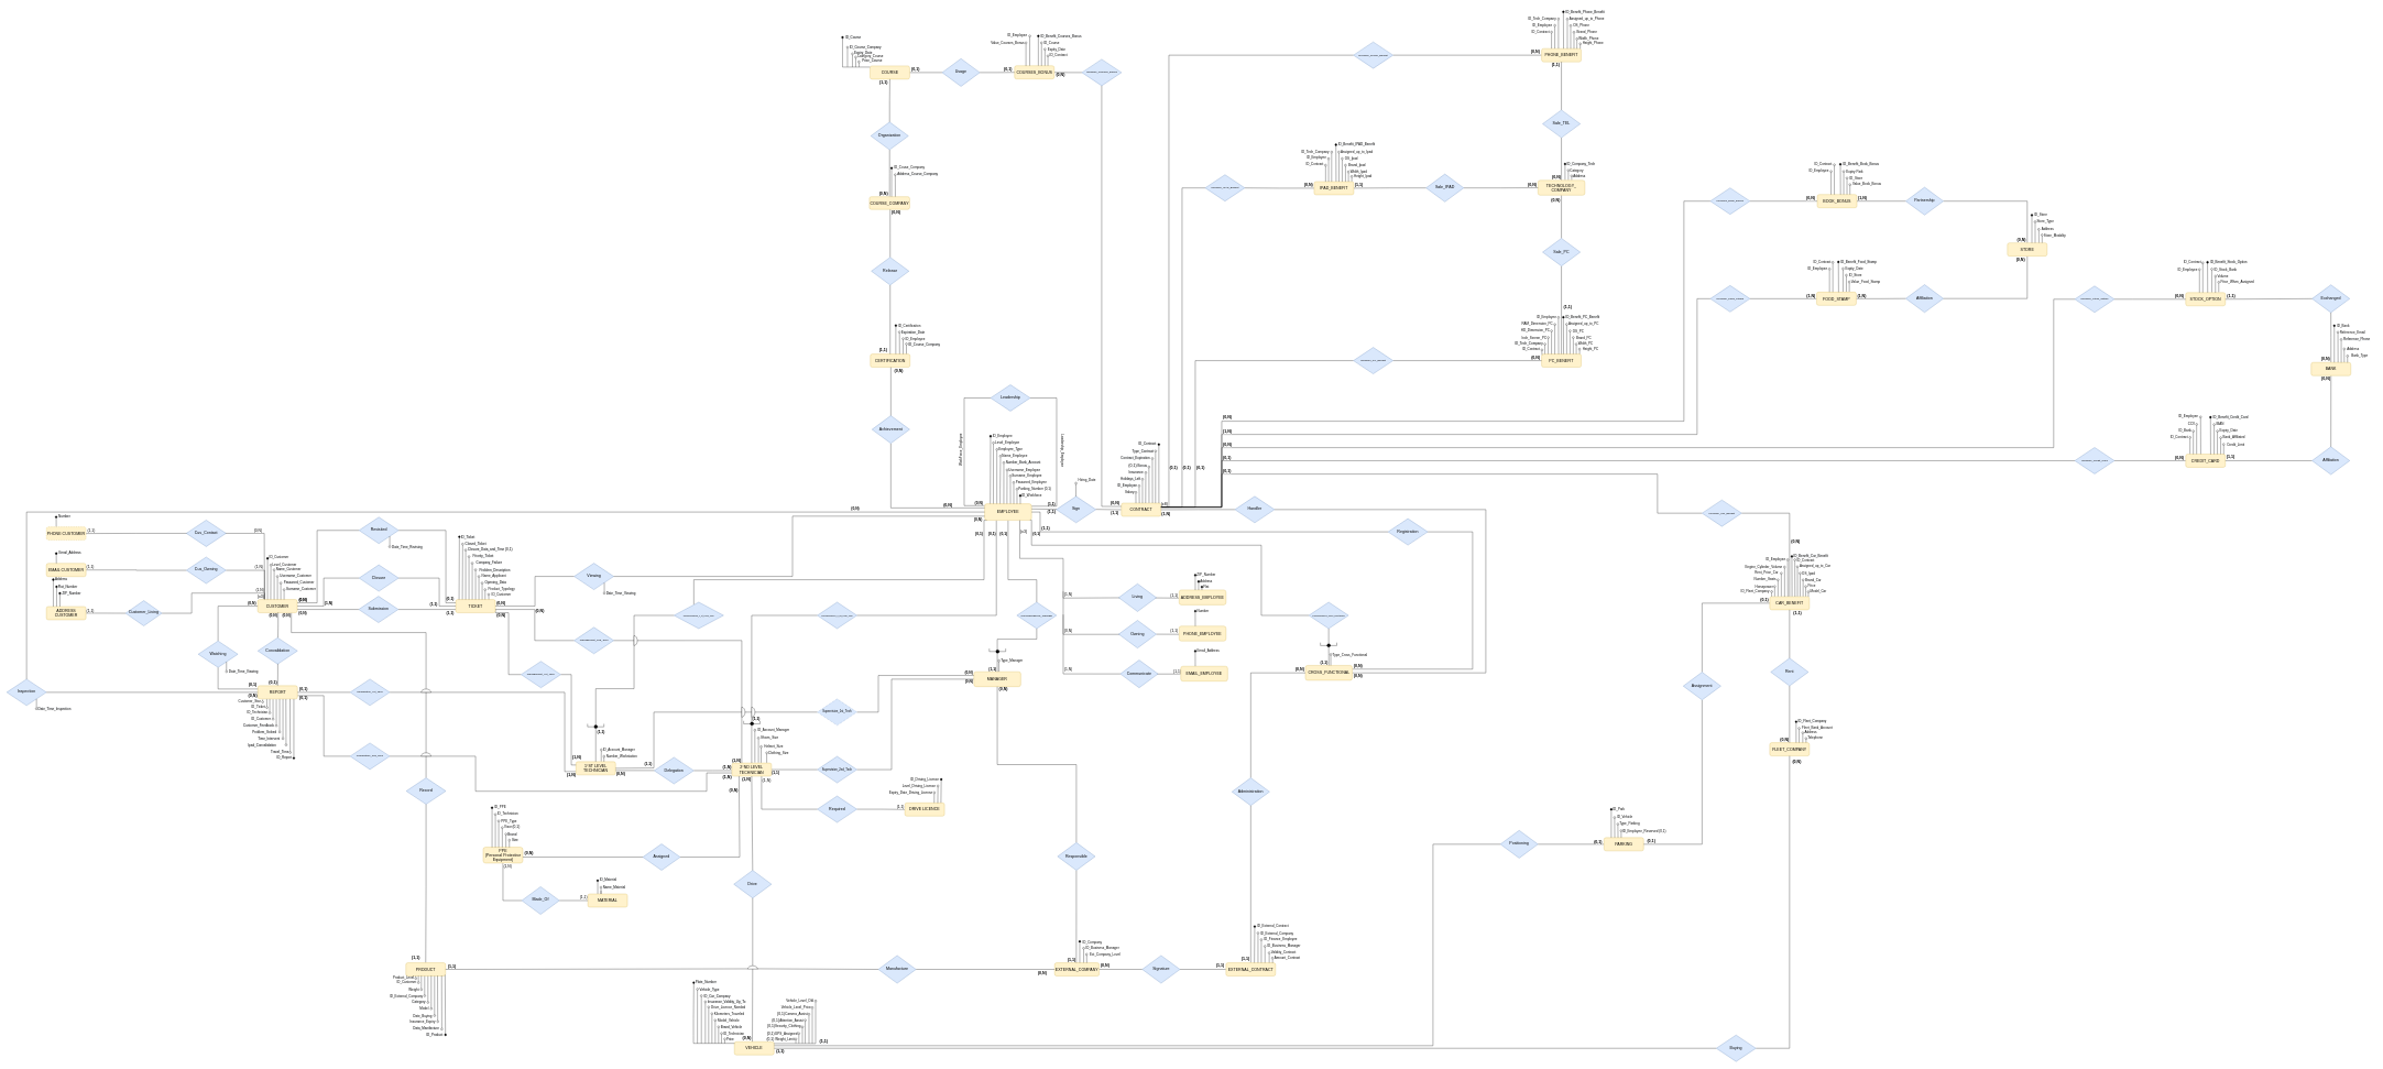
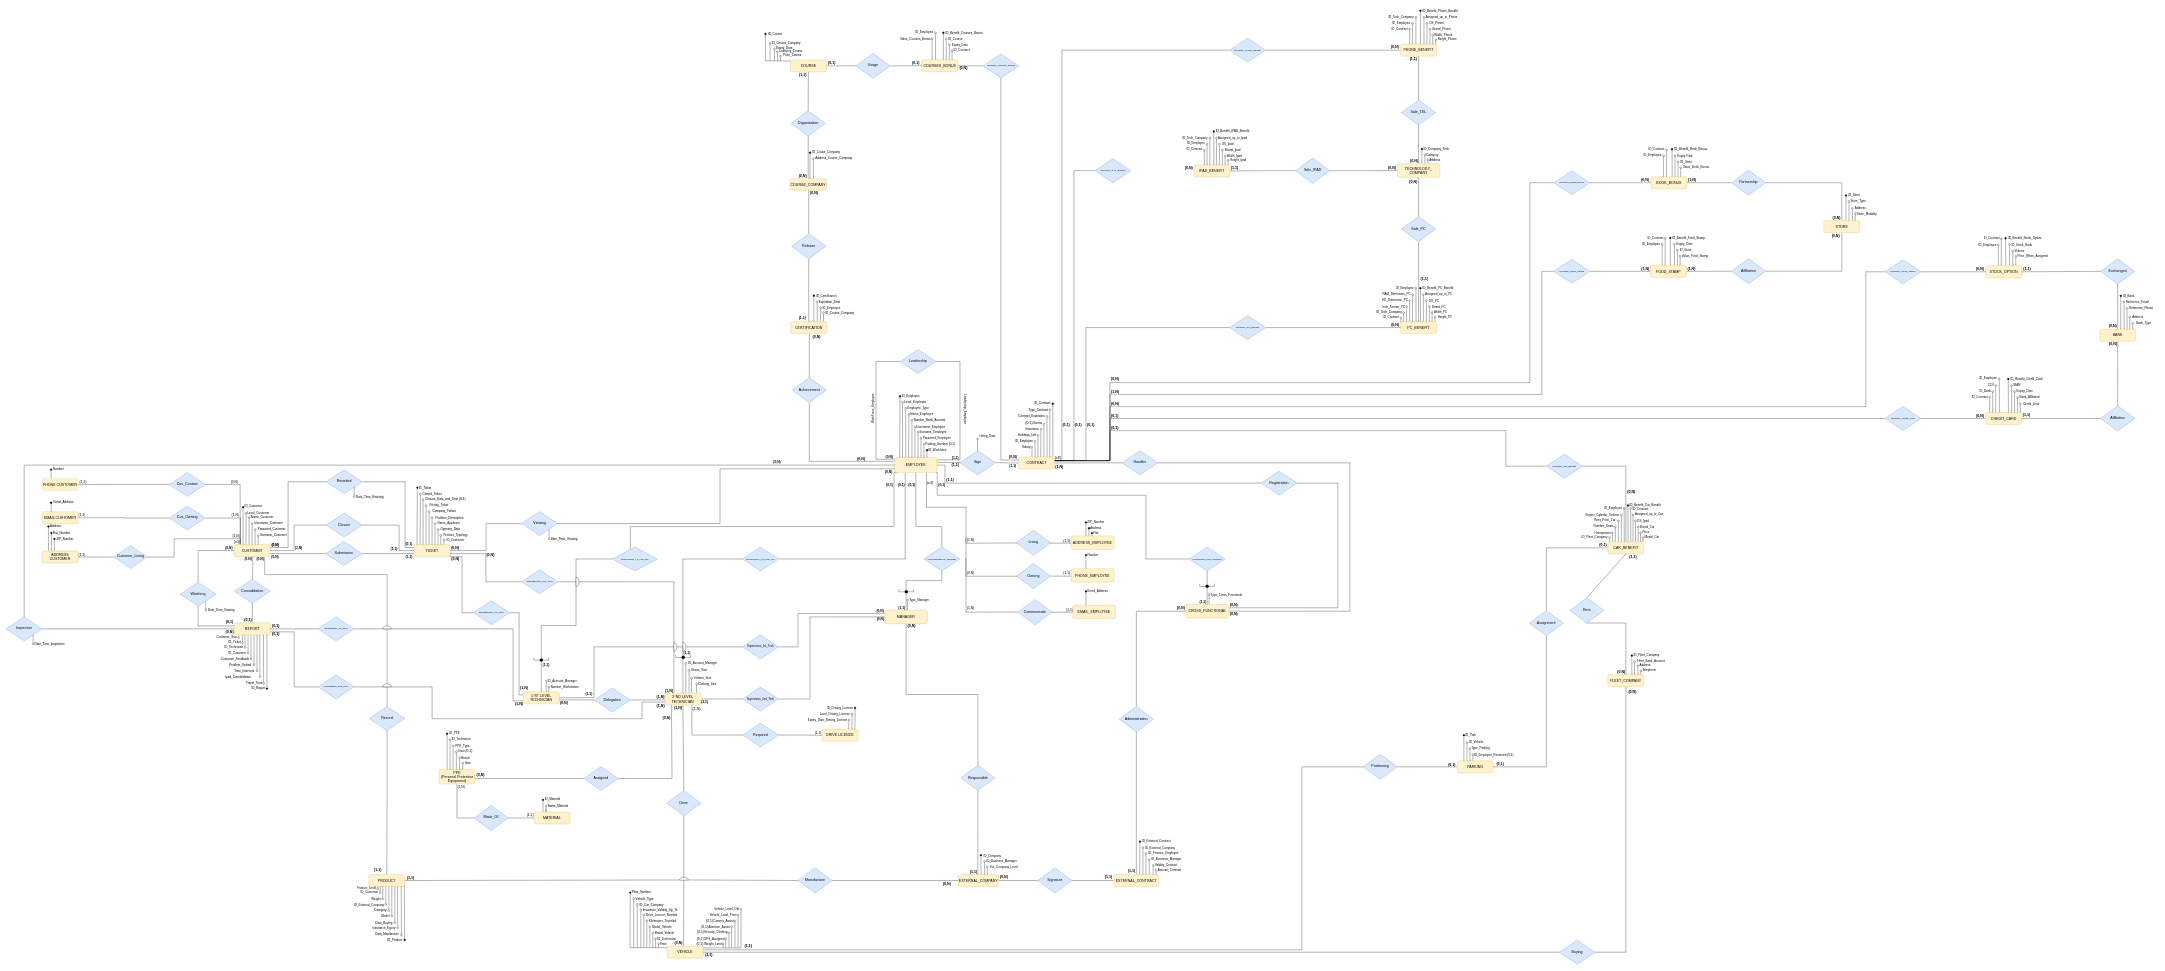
- <mxCell id="109" style="edgeStyle=orthogonalEdgeStyle;rounded=0;orthogonalLoop=1;jettySize=auto;html=1;exitX=0;exitY=0.5;exitDx=0;exitDy=0;endArrow=none;endFill=0;entryX=1;entryY=0.5;entryDx=0;entryDy=0;" parent="1" source="110" target="522" edge="1"><mxGeometry relative="1" as="geometry"><mxPoint x="4074.143" y="-373.75" as="targetPoint" /></mxGeometry></mxCell>
- <mxCell id="222" value="Rent" style="rhombus;whiteSpace=wrap;html=1;shadow=0;fontFamily=Helvetica;fontSize=12;align=center;strokeWidth=1;spacing=6;spacingTop=-4;fillColor=#dae8fc;strokeColor=#6c8ebf;" parent="1" vertex="1"><mxGeometry x="5363" y="1992" width="114" height="84" as="geometry" /></mxCell>
+ <mxCell id="222" value="Rent" style="rhombus;whiteSpace=wrap;html=1;shadow=0;fontFamily=Helvetica;fontSize=12;align=center;strokeWidth=1;spacing=6;spacingTop=-4;fillColor=#dae8fc;strokeColor=#6c8ebf;" parent="1" vertex="1"><mxGeometry x="5233" y="1992" width="114" height="84" as="geometry" /></mxCell>
- <mxCell id="592" value="&lt;font style=&quot;font-size: 9px&quot;&gt;Supervision_1st_Tech&lt;/font&gt;" style="rhombus;whiteSpace=wrap;html=1;shadow=0;fontFamily=Helvetica;fontSize=12;align=center;strokeWidth=1;spacing=6;spacingTop=-4;fillColor=#dae8fc;strokeColor=#6c8ebf;dashed=1;" parent="1" vertex="1"><mxGeometry x="2475.08" y="2115.5" width="120" height="80" as="geometry" /></mxCell>
+ <mxCell id="592" value="&lt;font style=&quot;font-size: 9px&quot;&gt;Supervision_1st_Tech&lt;/font&gt;" style="rhombus;whiteSpace=wrap;html=1;shadow=0;fontFamily=Helvetica;fontSize=12;align=center;strokeWidth=1;spacing=6;spacingTop=-4;fillColor=#dae8fc;strokeColor=#6c8ebf;" parent="1" vertex="1"><mxGeometry x="2475.08" y="2115.5" width="120" height="80" as="geometry" /></mxCell>
